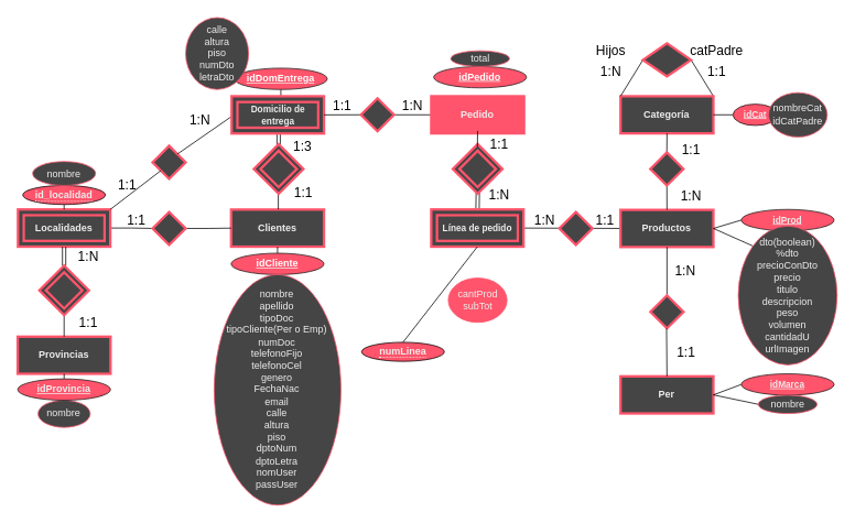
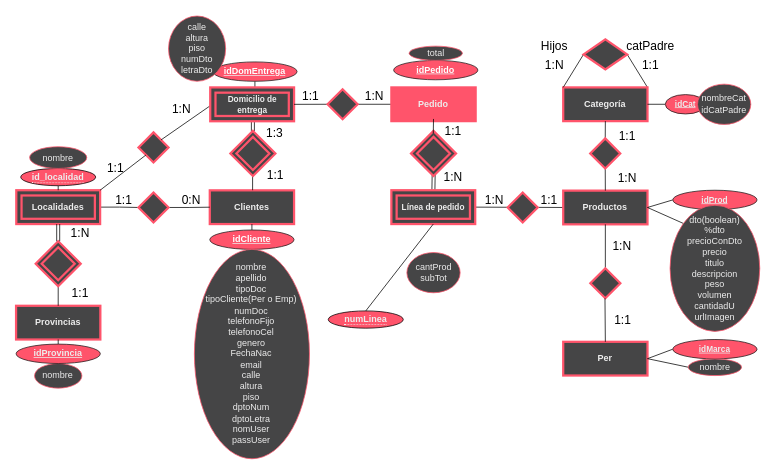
+ <mxCell id="23" value="0:N" style="text;html=1;align=center;verticalAlign=middle;resizable=0;points=[];autosize=1;fontSize=16;" vertex="1" parent="1"><mxGeometry x="232" y="250" width="43" height="31" as="geometry" /></mxCell>
- <mxCell id="82" value="cantProd&lt;div&gt;subTot&lt;/div&gt;" style="ellipse;whiteSpace=wrap;html=1;align=center;labelBackgroundColor=none;fillColor=#ff546b;strokeColor=#FF546B;fontColor=#EDEDED;labelBorderColor=none;strokeWidth=1;" vertex="1" parent="1"><mxGeometry x="541.65" y="336" width="71" height="53.66" as="geometry" /></mxCell>
+ <mxCell id="82" value="cantProd&lt;div&gt;subTot&lt;/div&gt;" style="ellipse;whiteSpace=wrap;html=1;align=center;labelBackgroundColor=none;fillColor=#454546;strokeColor=#FF546B;fontColor=#EDEDED;labelBorderColor=none;strokeWidth=1;" vertex="1" parent="1"><mxGeometry x="541.65" y="336" width="71" height="53.66" as="geometry" /></mxCell>
